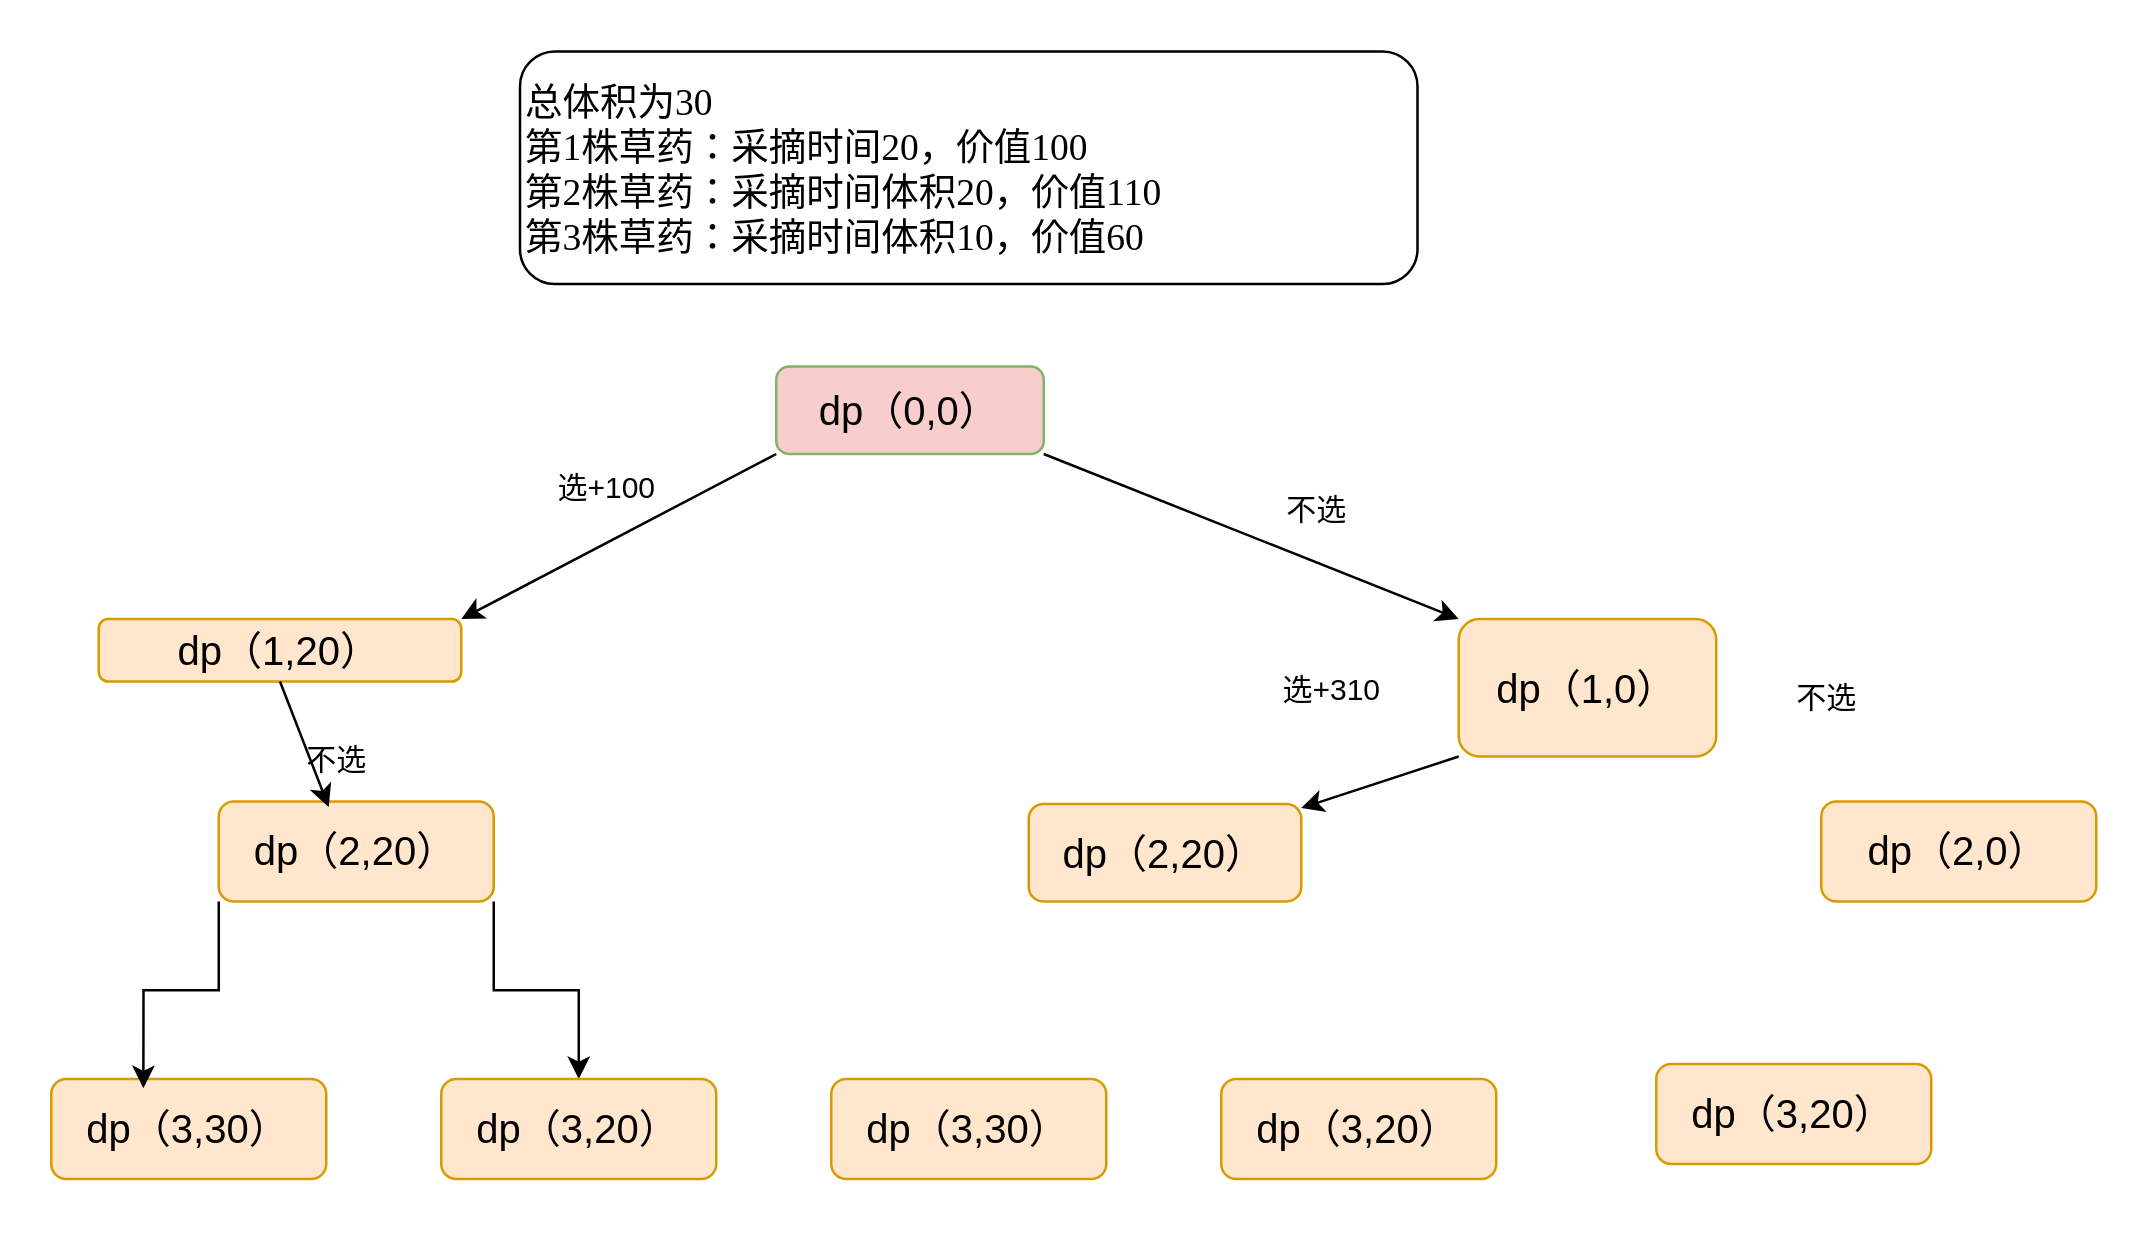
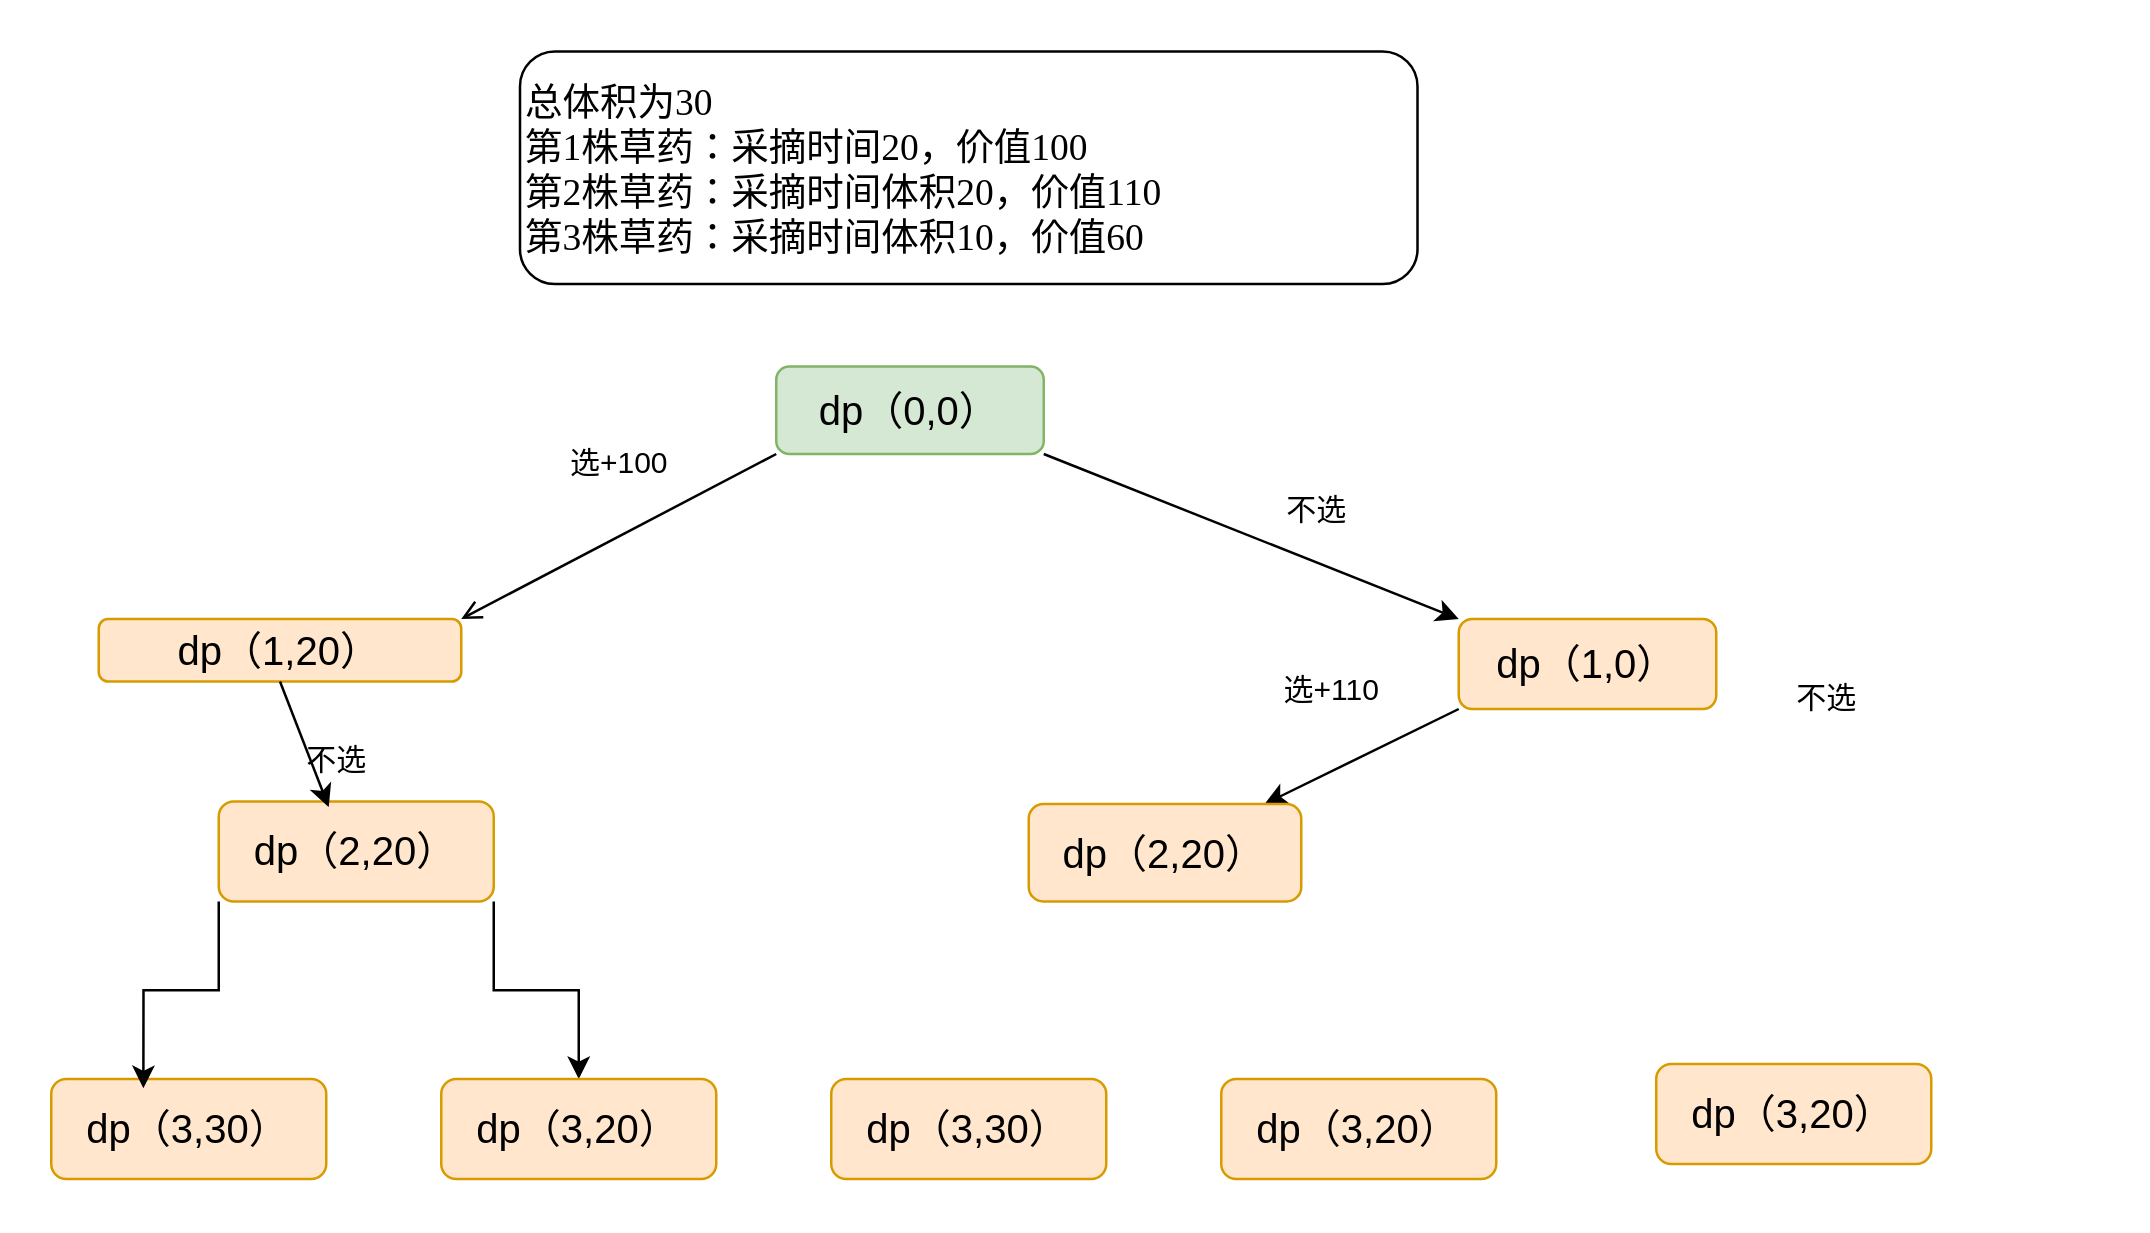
- <mxCell id="4" value="&lt;font style=&quot;font-size: 16px;&quot;&gt;dp（0,0）&lt;/font&gt;" style="rounded=1;whiteSpace=wrap;html=1;fillColor=#f8cecc;strokeColor=#82b366;" vertex="1" parent="1"><mxGeometry x="310" y="146" width="107" height="35" as="geometry" /></mxCell>
+ <mxCell id="4" value="&lt;font style=&quot;font-size: 16px;&quot;&gt;dp（0,0）&lt;/font&gt;" style="rounded=1;whiteSpace=wrap;html=1;fillColor=#d5e8d4;strokeColor=#82b366;" vertex="1" parent="1"><mxGeometry x="310" y="146" width="107" height="35" as="geometry" /></mxCell>
- <mxCell id="9" value="选+100" style="text;html=1;align=center;verticalAlign=middle;resizable=0;points=[];autosize=1;strokeColor=none;fillColor=none;" vertex="1" parent="1"><mxGeometry x="213" y="182" width="57" height="26" as="geometry" /></mxCell>
+ <mxCell id="9" value="选+100" style="text;html=1;align=center;verticalAlign=middle;resizable=0;points=[];autosize=1;strokeColor=none;fillColor=none;" vertex="1" parent="1"><mxGeometry x="218" y="172" width="57" height="26" as="geometry" /></mxCell>
- <mxCell id="2" style="rounded=0;orthogonalLoop=1;jettySize=auto;html=1;exitX=0;exitY=1;exitDx=0;exitDy=0;entryX=1;entryY=0;entryDx=0;entryDy=0;" edge="1" parent="1" source="4" target="5"><mxGeometry relative="1" as="geometry" /></mxCell>
+ <mxCell id="2" style="rounded=0;orthogonalLoop=1;jettySize=auto;html=1;exitX=0;exitY=1;exitDx=0;exitDy=0;entryX=1;entryY=0;entryDx=0;entryDy=0;endArrow=open;" edge="1" parent="1" source="4" target="5"><mxGeometry relative="1" as="geometry" /></mxCell>
- <mxCell id="7" value="&lt;font style=&quot;font-size: 16px;&quot;&gt;dp（1,0）&lt;/font&gt;" style="rounded=1;whiteSpace=wrap;html=1;fillColor=#ffe6cc;strokeColor=#d79b00;" vertex="1" parent="1"><mxGeometry x="583" y="247" width="103" height="55" as="geometry" /></mxCell>
+ <mxCell id="7" value="&lt;font style=&quot;font-size: 16px;&quot;&gt;dp（1,0）&lt;/font&gt;" style="rounded=1;whiteSpace=wrap;html=1;fillColor=#ffe6cc;strokeColor=#d79b00;" vertex="1" parent="1"><mxGeometry x="583" y="247" width="103" height="36" as="geometry" /></mxCell>
- <mxCell id="22" value="选+310" style="text;html=1;align=center;verticalAlign=middle;resizable=0;points=[];autosize=1;strokeColor=none;fillColor=none;" vertex="1" parent="1"><mxGeometry x="504" y="263" width="56" height="26" as="geometry" /></mxCell>
+ <mxCell id="22" value="选+110" style="text;html=1;align=center;verticalAlign=middle;resizable=0;points=[];autosize=1;strokeColor=none;fillColor=none;" vertex="1" parent="1"><mxGeometry x="504" y="263" width="56" height="26" as="geometry" /></mxCell>
- <mxCell id="14" value="&lt;font style=&quot;font-size: 16px;&quot;&gt;dp（2,0）&lt;/font&gt;" style="rounded=1;whiteSpace=wrap;html=1;fillColor=#ffe6cc;strokeColor=#d79b00;" vertex="1" parent="1"><mxGeometry x="728" y="320" width="110" height="40" as="geometry" /></mxCell>
